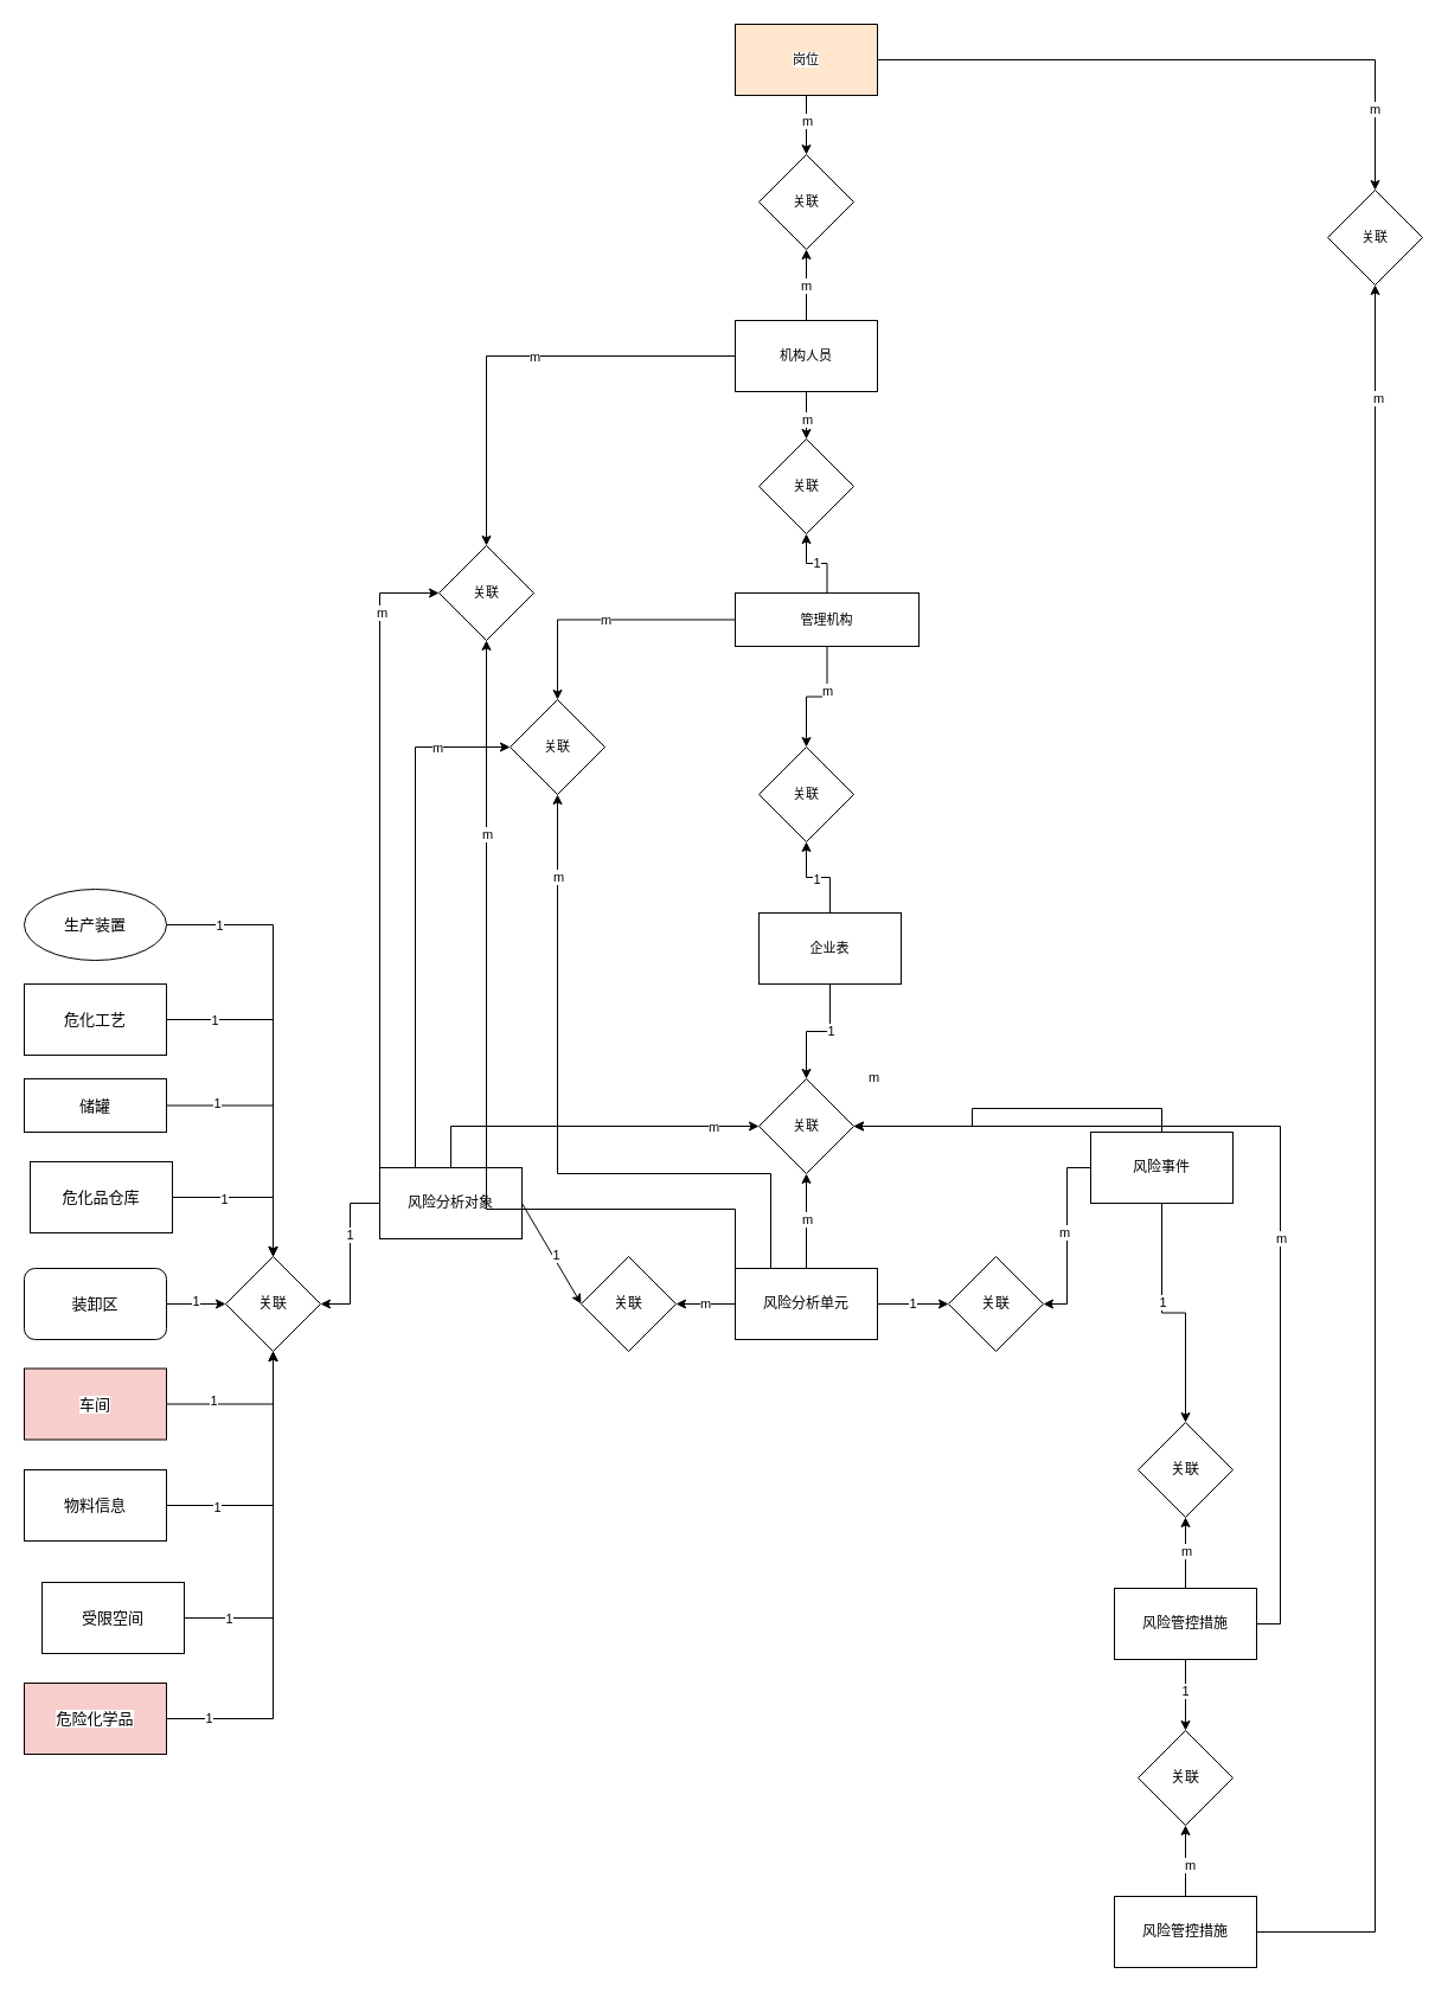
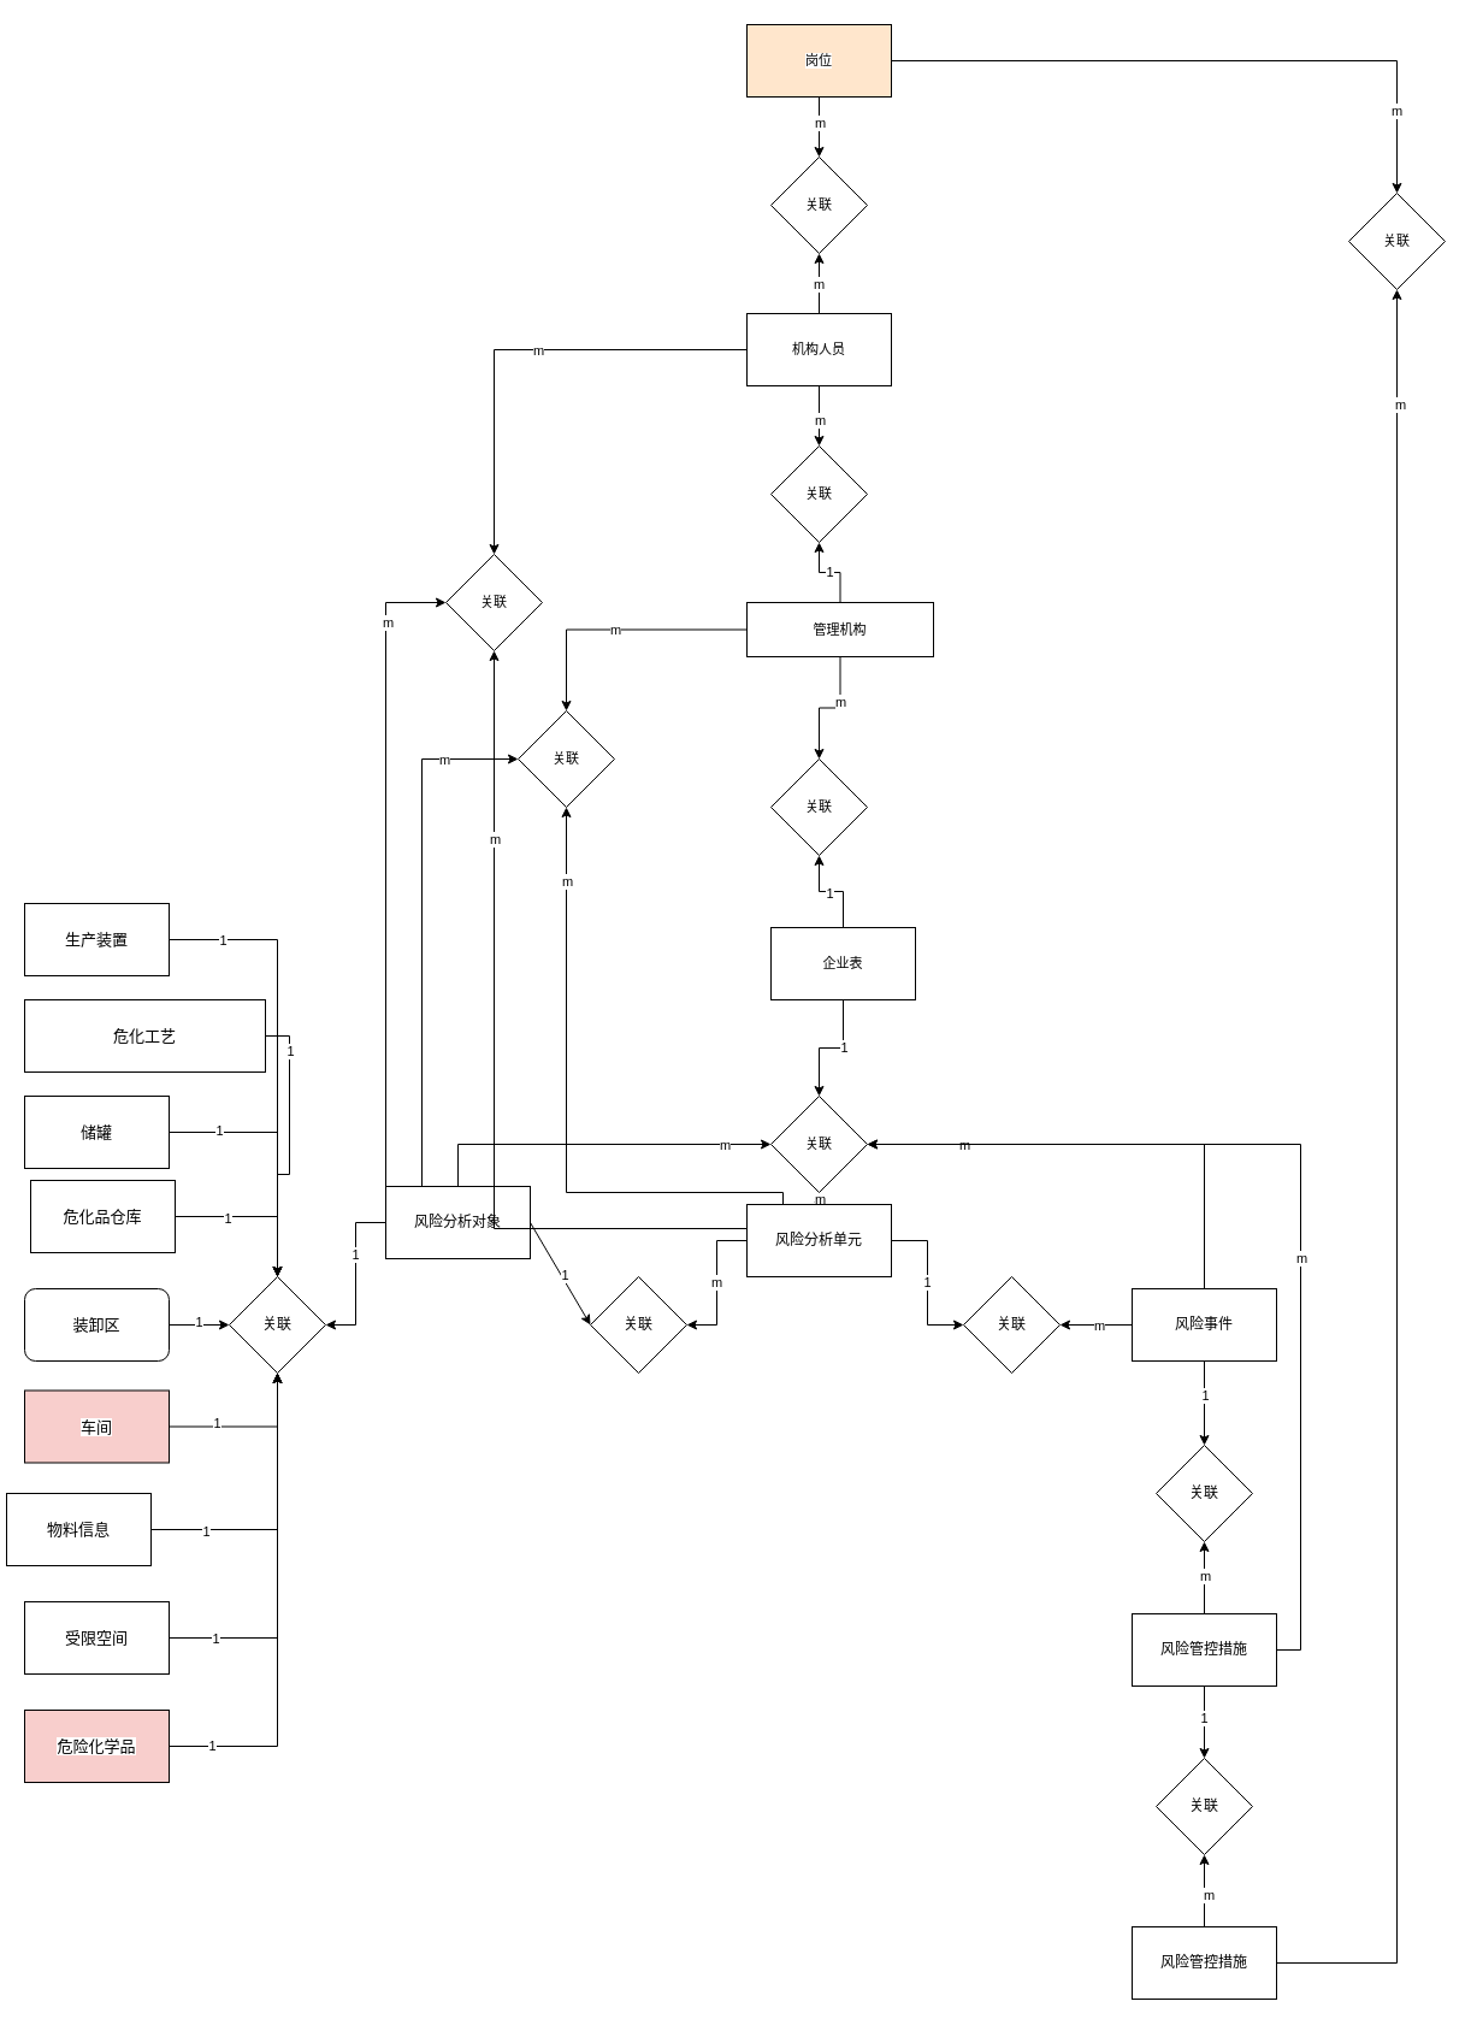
- <mxCell id="87" value="机构人员" style="rounded=0;whiteSpace=wrap;html=1;fontFamily=Helvetica;fontSize=11;fontColor=default;labelBackgroundColor=default;" vertex="1" parent="1"><mxGeometry x="620" y="270" width="120" height="60" as="geometry" /></mxCell>
+ <mxCell id="87" value="机构人员" style="rounded=0;whiteSpace=wrap;html=1;fontFamily=Helvetica;fontSize=11;fontColor=default;labelBackgroundColor=default;" vertex="1" parent="1"><mxGeometry x="620" y="260" width="120" height="60" as="geometry" /></mxCell>
- <mxCell id="15" value="&lt;div style=&quot;background-color: rgb(255, 255, 255);&quot;&gt;&lt;pre style=&quot;font-family:'宋体',monospace;font-size:9.8pt;&quot;&gt;&lt;span style=&quot;&quot;&gt;生产装置&lt;/span&gt;&lt;/pre&gt;&lt;/div&gt;" style="ellipse;whiteSpace=wrap;html=1;fontColor=default;" vertex="1" parent="1"><mxGeometry x="20" y="750" width="120" height="60" as="geometry" /></mxCell>
+ <mxCell id="15" value="&lt;div style=&quot;background-color: rgb(255, 255, 255);&quot;&gt;&lt;pre style=&quot;font-family:'宋体',monospace;font-size:9.8pt;&quot;&gt;&lt;span style=&quot;&quot;&gt;生产装置&lt;/span&gt;&lt;/pre&gt;&lt;/div&gt;" style="rounded=0;whiteSpace=wrap;html=1;fontColor=default;" vertex="1" parent="1"><mxGeometry x="20" y="750" width="120" height="60" as="geometry" /></mxCell>
- <mxCell id="18" value="&lt;div style=&quot;background-color: rgb(255, 255, 255);&quot;&gt;&lt;pre style=&quot;font-family:'宋体',monospace;font-size:9.8pt;&quot;&gt;&lt;span style=&quot;&quot;&gt;危化工艺&lt;/span&gt;&lt;/pre&gt;&lt;/div&gt;" style="rounded=0;whiteSpace=wrap;html=1;fontColor=default;" vertex="1" parent="1"><mxGeometry x="20" y="830" width="120" height="60" as="geometry" /></mxCell>
+ <mxCell id="18" value="&lt;div style=&quot;background-color: rgb(255, 255, 255);&quot;&gt;&lt;pre style=&quot;font-family:'宋体',monospace;font-size:9.8pt;&quot;&gt;&lt;span style=&quot;&quot;&gt;危化工艺&lt;/span&gt;&lt;/pre&gt;&lt;/div&gt;" style="rounded=0;whiteSpace=wrap;html=1;fontColor=default;" vertex="1" parent="1"><mxGeometry x="20" y="830" width="200" height="60" as="geometry" /></mxCell>
- <mxCell id="21" value="&lt;div style=&quot;background-color: rgb(255, 255, 255);&quot;&gt;&lt;pre style=&quot;font-family:'宋体',monospace;font-size:9.8pt;&quot;&gt;&lt;span style=&quot;&quot;&gt;储罐&lt;/span&gt;&lt;/pre&gt;&lt;/div&gt;" style="rounded=0;whiteSpace=wrap;html=1;fontColor=default;" vertex="1" parent="1"><mxGeometry x="20" y="910" width="120" height="45" as="geometry" /></mxCell>
+ <mxCell id="21" value="&lt;div style=&quot;background-color: rgb(255, 255, 255);&quot;&gt;&lt;pre style=&quot;font-family:'宋体',monospace;font-size:9.8pt;&quot;&gt;&lt;span style=&quot;&quot;&gt;储罐&lt;/span&gt;&lt;/pre&gt;&lt;/div&gt;" style="rounded=0;whiteSpace=wrap;html=1;fontColor=default;" vertex="1" parent="1"><mxGeometry x="20" y="910" width="120" height="60" as="geometry" /></mxCell>
- <mxCell id="57" value="&lt;div&gt;风险事件&lt;/div&gt;" style="rounded=0;whiteSpace=wrap;html=1;fontColor=default;" vertex="1" parent="1"><mxGeometry x="920" y="955" width="120" height="60" as="geometry" /></mxCell>
+ <mxCell id="57" value="&lt;div&gt;风险事件&lt;/div&gt;" style="rounded=0;whiteSpace=wrap;html=1;fontColor=default;" vertex="1" parent="1"><mxGeometry x="940" y="1070" width="120" height="60" as="geometry" /></mxCell>
- <mxCell id="50" value="&lt;div&gt;风险分析单元&lt;/div&gt;" style="rounded=0;whiteSpace=wrap;html=1;fontColor=default;" vertex="1" parent="1"><mxGeometry x="620" y="1070" width="120" height="60" as="geometry" /></mxCell>
+ <mxCell id="50" value="&lt;div&gt;风险分析单元&lt;/div&gt;" style="rounded=0;whiteSpace=wrap;html=1;fontColor=default;" vertex="1" parent="1"><mxGeometry x="620" y="1000" width="120" height="60" as="geometry" /></mxCell>
- <mxCell id="33" value="&lt;div style=&quot;background-color: rgb(255, 255, 255);&quot;&gt;&lt;pre style=&quot;font-family:'宋体',monospace;font-size:9.8pt;&quot;&gt;&lt;span style=&quot;&quot;&gt;物料信息&lt;/span&gt;&lt;/pre&gt;&lt;/div&gt;" style="rounded=0;whiteSpace=wrap;html=1;fontColor=default;" vertex="1" parent="1"><mxGeometry x="20" y="1240" width="120" height="60" as="geometry" /></mxCell>
+ <mxCell id="33" value="&lt;div style=&quot;background-color: rgb(255, 255, 255);&quot;&gt;&lt;pre style=&quot;font-family:'宋体',monospace;font-size:9.8pt;&quot;&gt;&lt;span style=&quot;&quot;&gt;物料信息&lt;/span&gt;&lt;/pre&gt;&lt;/div&gt;" style="rounded=0;whiteSpace=wrap;html=1;fontColor=default;" vertex="1" parent="1"><mxGeometry x="5" y="1240" width="120" height="60" as="geometry" /></mxCell>
- <mxCell id="36" value="&lt;div style=&quot;background-color: rgb(255, 255, 255);&quot;&gt;&lt;pre style=&quot;font-family:'宋体',monospace;font-size:9.8pt;&quot;&gt;&lt;span style=&quot;&quot;&gt;受限空间&lt;/span&gt;&lt;/pre&gt;&lt;/div&gt;" style="rounded=0;whiteSpace=wrap;html=1;fontColor=default;" vertex="1" parent="1"><mxGeometry x="35" y="1335" width="120" height="60" as="geometry" /></mxCell>
+ <mxCell id="36" value="&lt;div style=&quot;background-color: rgb(255, 255, 255);&quot;&gt;&lt;pre style=&quot;font-family:'宋体',monospace;font-size:9.8pt;&quot;&gt;&lt;span style=&quot;&quot;&gt;受限空间&lt;/span&gt;&lt;/pre&gt;&lt;/div&gt;" style="rounded=0;whiteSpace=wrap;html=1;fontColor=default;" vertex="1" parent="1"><mxGeometry x="20" y="1330" width="120" height="60" as="geometry" /></mxCell>
